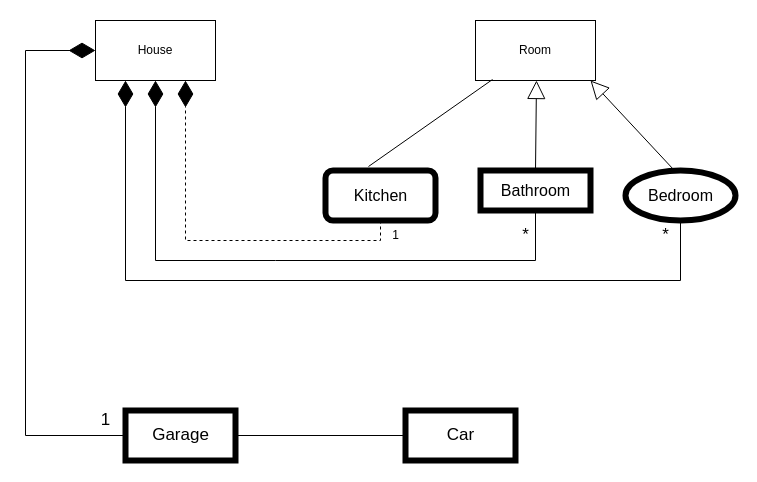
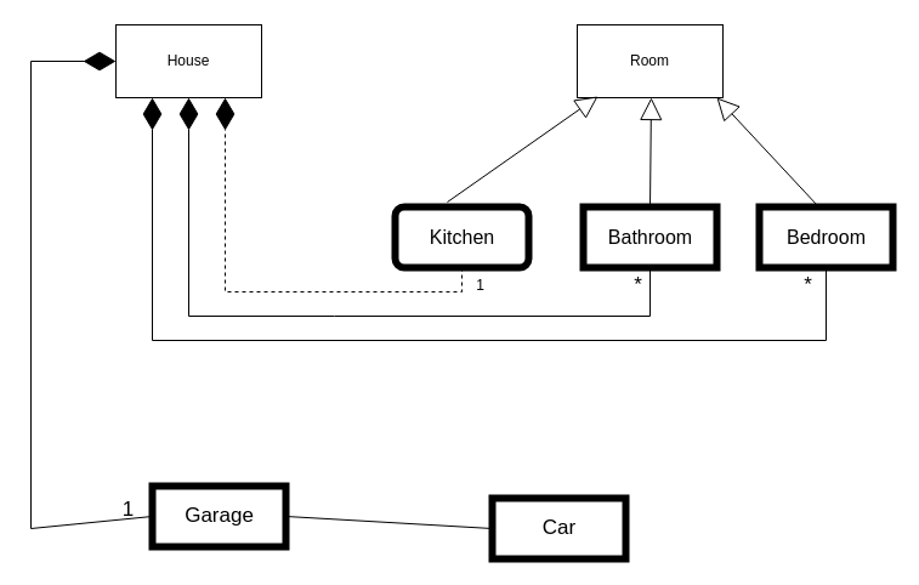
- <mxCell id="7" value="" style="endArrow=none;endSize=16;endFill=0;html=1;rounded=0;fontSize=16;exitX=0.391;exitY=-0.08;exitDx=0;exitDy=0;exitPerimeter=0;entryX=0.142;entryY=0.983;entryDx=0;entryDy=0;entryPerimeter=0;" edge="1" parent="1" source="4" target="3"><mxGeometry width="160" relative="1" as="geometry"><mxPoint x="340" y="90" as="sourcePoint" /><mxPoint x="500" y="90" as="targetPoint" /></mxGeometry></mxCell>
+ <mxCell id="7" value="" style="endArrow=block;endSize=16;endFill=0;html=1;rounded=0;fontSize=16;exitX=0.391;exitY=-0.08;exitDx=0;exitDy=0;exitPerimeter=0;entryX=0.142;entryY=0.983;entryDx=0;entryDy=0;entryPerimeter=0;" edge="1" parent="1" source="4" target="3"><mxGeometry width="160" relative="1" as="geometry"><mxPoint x="340" y="90" as="sourcePoint" /><mxPoint x="500" y="90" as="targetPoint" /></mxGeometry></mxCell>
- <mxCell id="5" value="Bathroom" style="html=1;fontSize=16;strokeWidth=6;" vertex="1" parent="1"><mxGeometry x="475" y="170" width="110" height="40" as="geometry" /></mxCell>
+ <mxCell id="5" value="Bathroom" style="html=1;fontSize=16;strokeWidth=6;" vertex="1" parent="1"><mxGeometry x="475" y="170" width="110" height="50" as="geometry" /></mxCell>
- <mxCell id="6" value="Bedroom" style="ellipse;html=1;fontSize=16;strokeWidth=6;" vertex="1" parent="1"><mxGeometry x="620" y="170" width="110" height="50" as="geometry" /></mxCell>
+ <mxCell id="6" value="Bedroom" style="html=1;fontSize=16;strokeWidth=6;" vertex="1" parent="1"><mxGeometry x="620" y="170" width="110" height="50" as="geometry" /></mxCell>
- <mxCell id="16" value="Garage" style="html=1;fontSize=17;strokeWidth=6;" vertex="1" parent="1"><mxGeometry x="120" y="410" width="110" height="50" as="geometry" /></mxCell>
+ <mxCell id="16" value="Garage" style="html=1;fontSize=17;strokeWidth=6;" vertex="1" parent="1"><mxGeometry x="120" y="400" width="110" height="50" as="geometry" /></mxCell>
